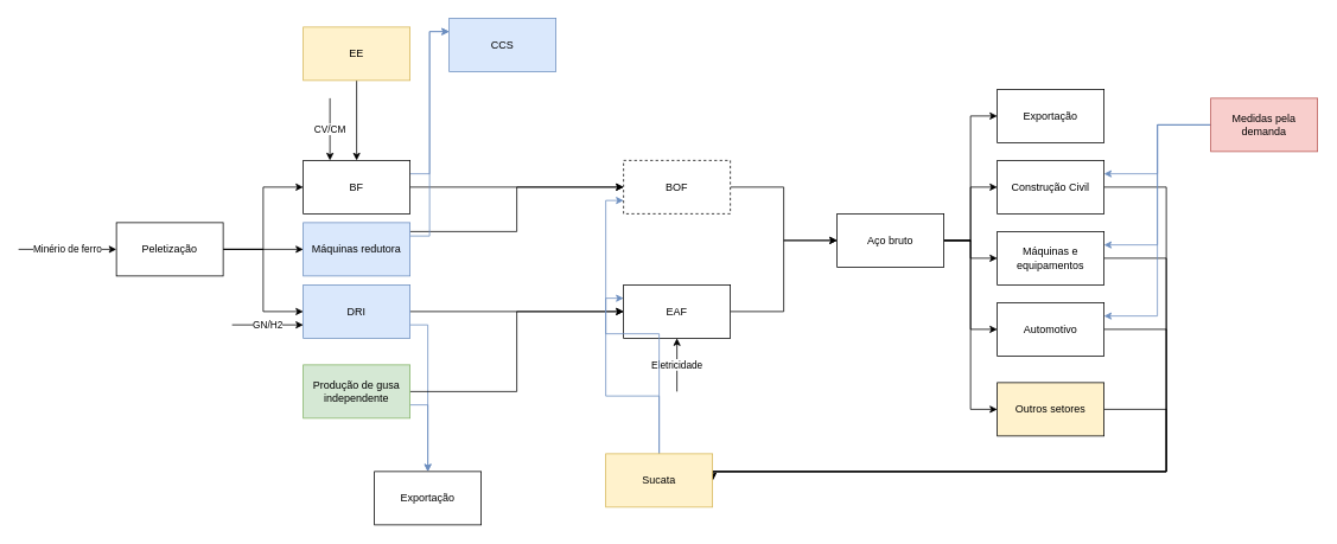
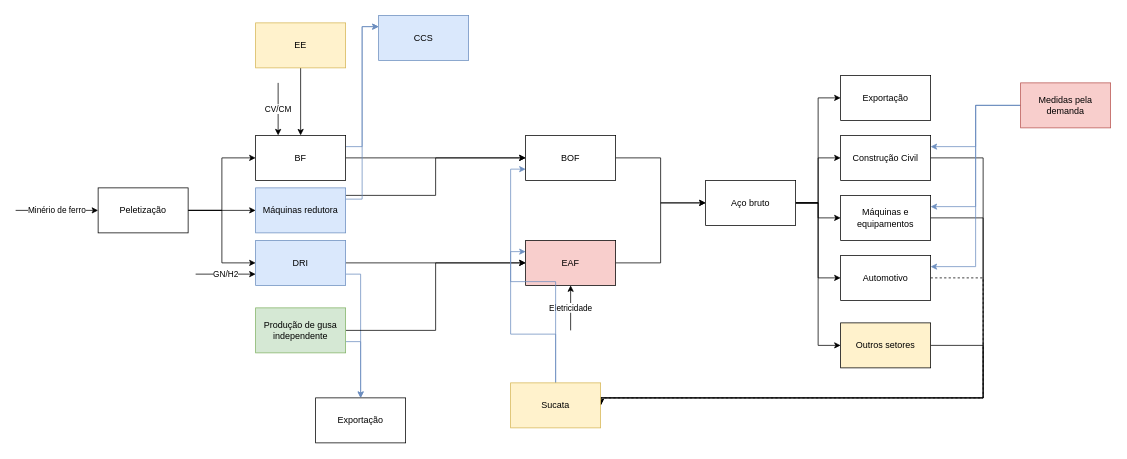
- <mxCell id="11" value="BOF" style="rounded=0;whiteSpace=wrap;html=1;dashed=1;" parent="1" vertex="1"><mxGeometry x="700" y="180" width="120" height="60" as="geometry" /></mxCell>
+ <mxCell id="11" value="BOF" style="rounded=0;whiteSpace=wrap;html=1;" parent="1" vertex="1"><mxGeometry x="700" y="180" width="120" height="60" as="geometry" /></mxCell>
- <mxCell id="17" value="EAF" style="rounded=0;whiteSpace=wrap;html=1;" parent="1" vertex="1"><mxGeometry x="700" y="320" width="120" height="60" as="geometry" /></mxCell>
+ <mxCell id="17" value="EAF" style="rounded=0;whiteSpace=wrap;html=1;fillColor=#f8cecc;" parent="1" vertex="1"><mxGeometry x="700" y="320" width="120" height="60" as="geometry" /></mxCell>
- <mxCell id="38" style="edgeStyle=orthogonalEdgeStyle;rounded=0;orthogonalLoop=1;jettySize=auto;html=1;entryX=1;entryY=0.5;entryDx=0;entryDy=0;" parent="1" source="39" target="45" edge="1"><mxGeometry relative="1" as="geometry"><Array as="points"><mxPoint x="1310" y="370" /><mxPoint x="1310" y="530" /></Array></mxGeometry></mxCell>
+ <mxCell id="38" style="edgeStyle=orthogonalEdgeStyle;rounded=0;orthogonalLoop=1;jettySize=auto;html=1;entryX=1;entryY=0.5;entryDx=0;entryDy=0;dashed=1;" parent="1" source="39" target="45" edge="1"><mxGeometry relative="1" as="geometry"><Array as="points"><mxPoint x="1310" y="370" /><mxPoint x="1310" y="530" /></Array></mxGeometry></mxCell>
- <mxCell id="35" style="edgeStyle=orthogonalEdgeStyle;rounded=0;orthogonalLoop=1;jettySize=auto;html=1;entryX=1;entryY=0.5;entryDx=0;entryDy=0;endArrow=open;" parent="1" source="36" target="45" edge="1"><mxGeometry relative="1" as="geometry"><Array as="points"><mxPoint x="1310" y="460" /><mxPoint x="1310" y="530" /></Array></mxGeometry></mxCell>
+ <mxCell id="35" style="edgeStyle=orthogonalEdgeStyle;rounded=0;orthogonalLoop=1;jettySize=auto;html=1;entryX=1;entryY=0.5;entryDx=0;entryDy=0;" parent="1" source="36" target="45" edge="1"><mxGeometry relative="1" as="geometry"><Array as="points"><mxPoint x="1310" y="460" /><mxPoint x="1310" y="530" /></Array></mxGeometry></mxCell>
